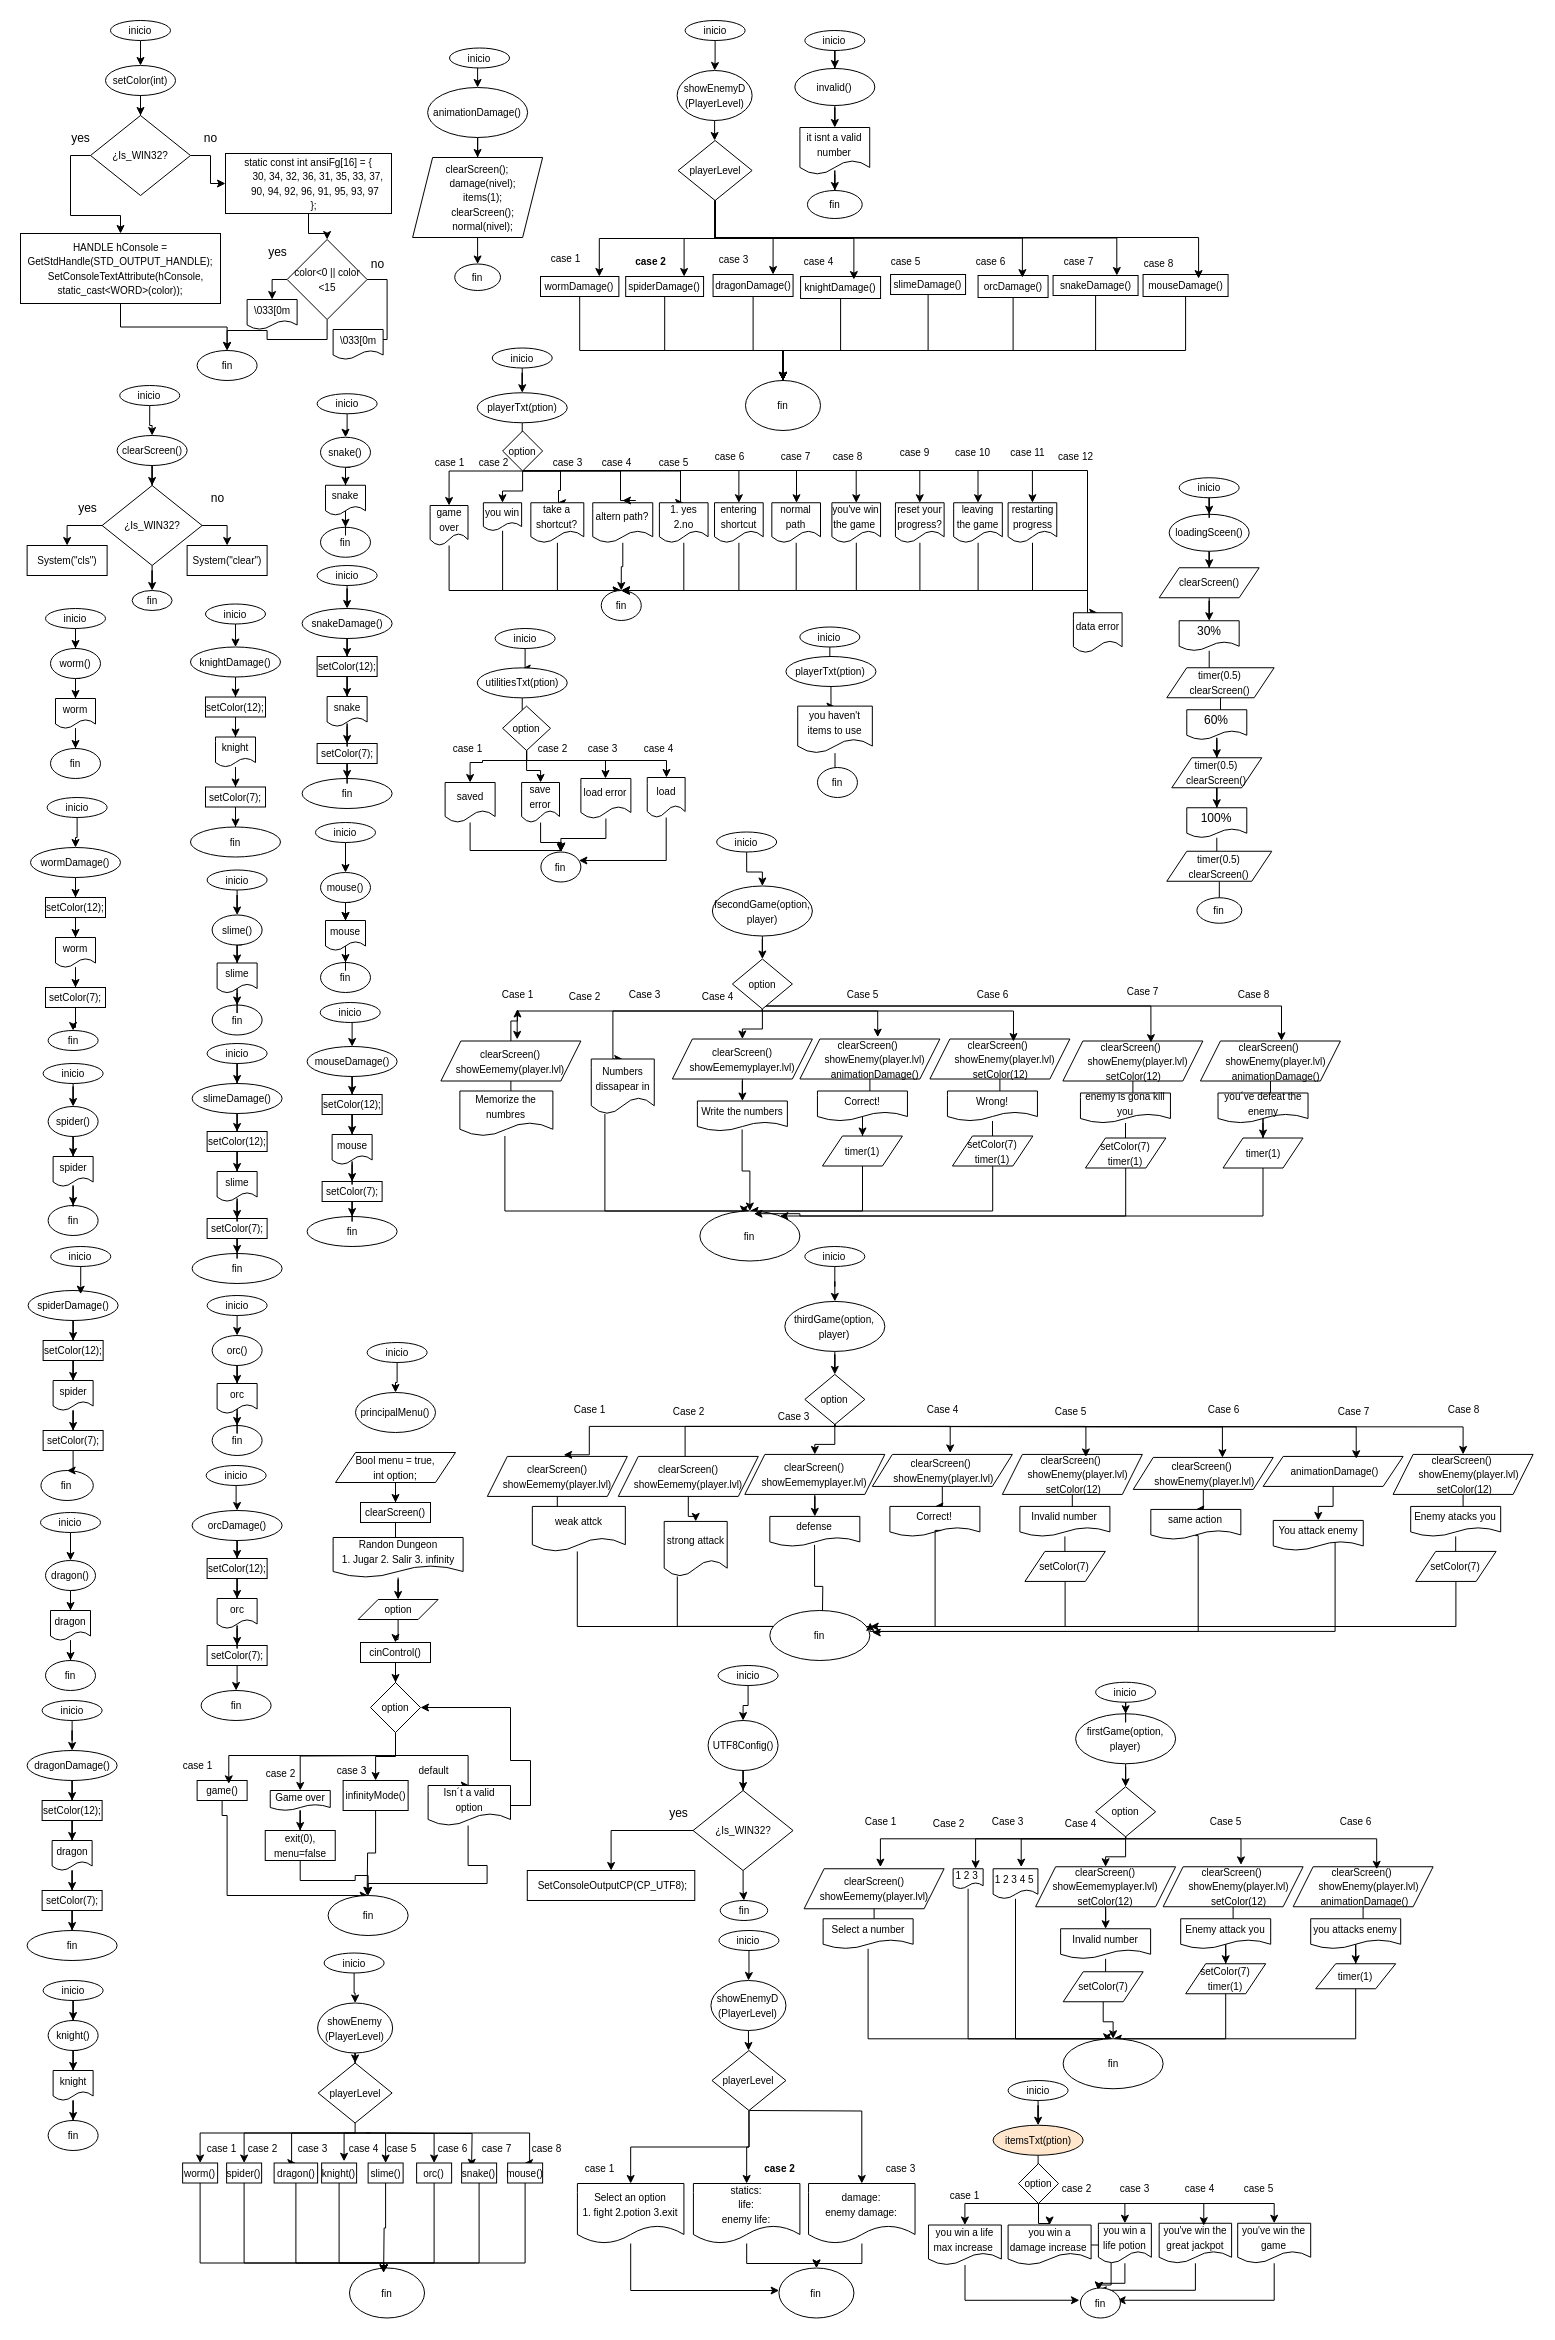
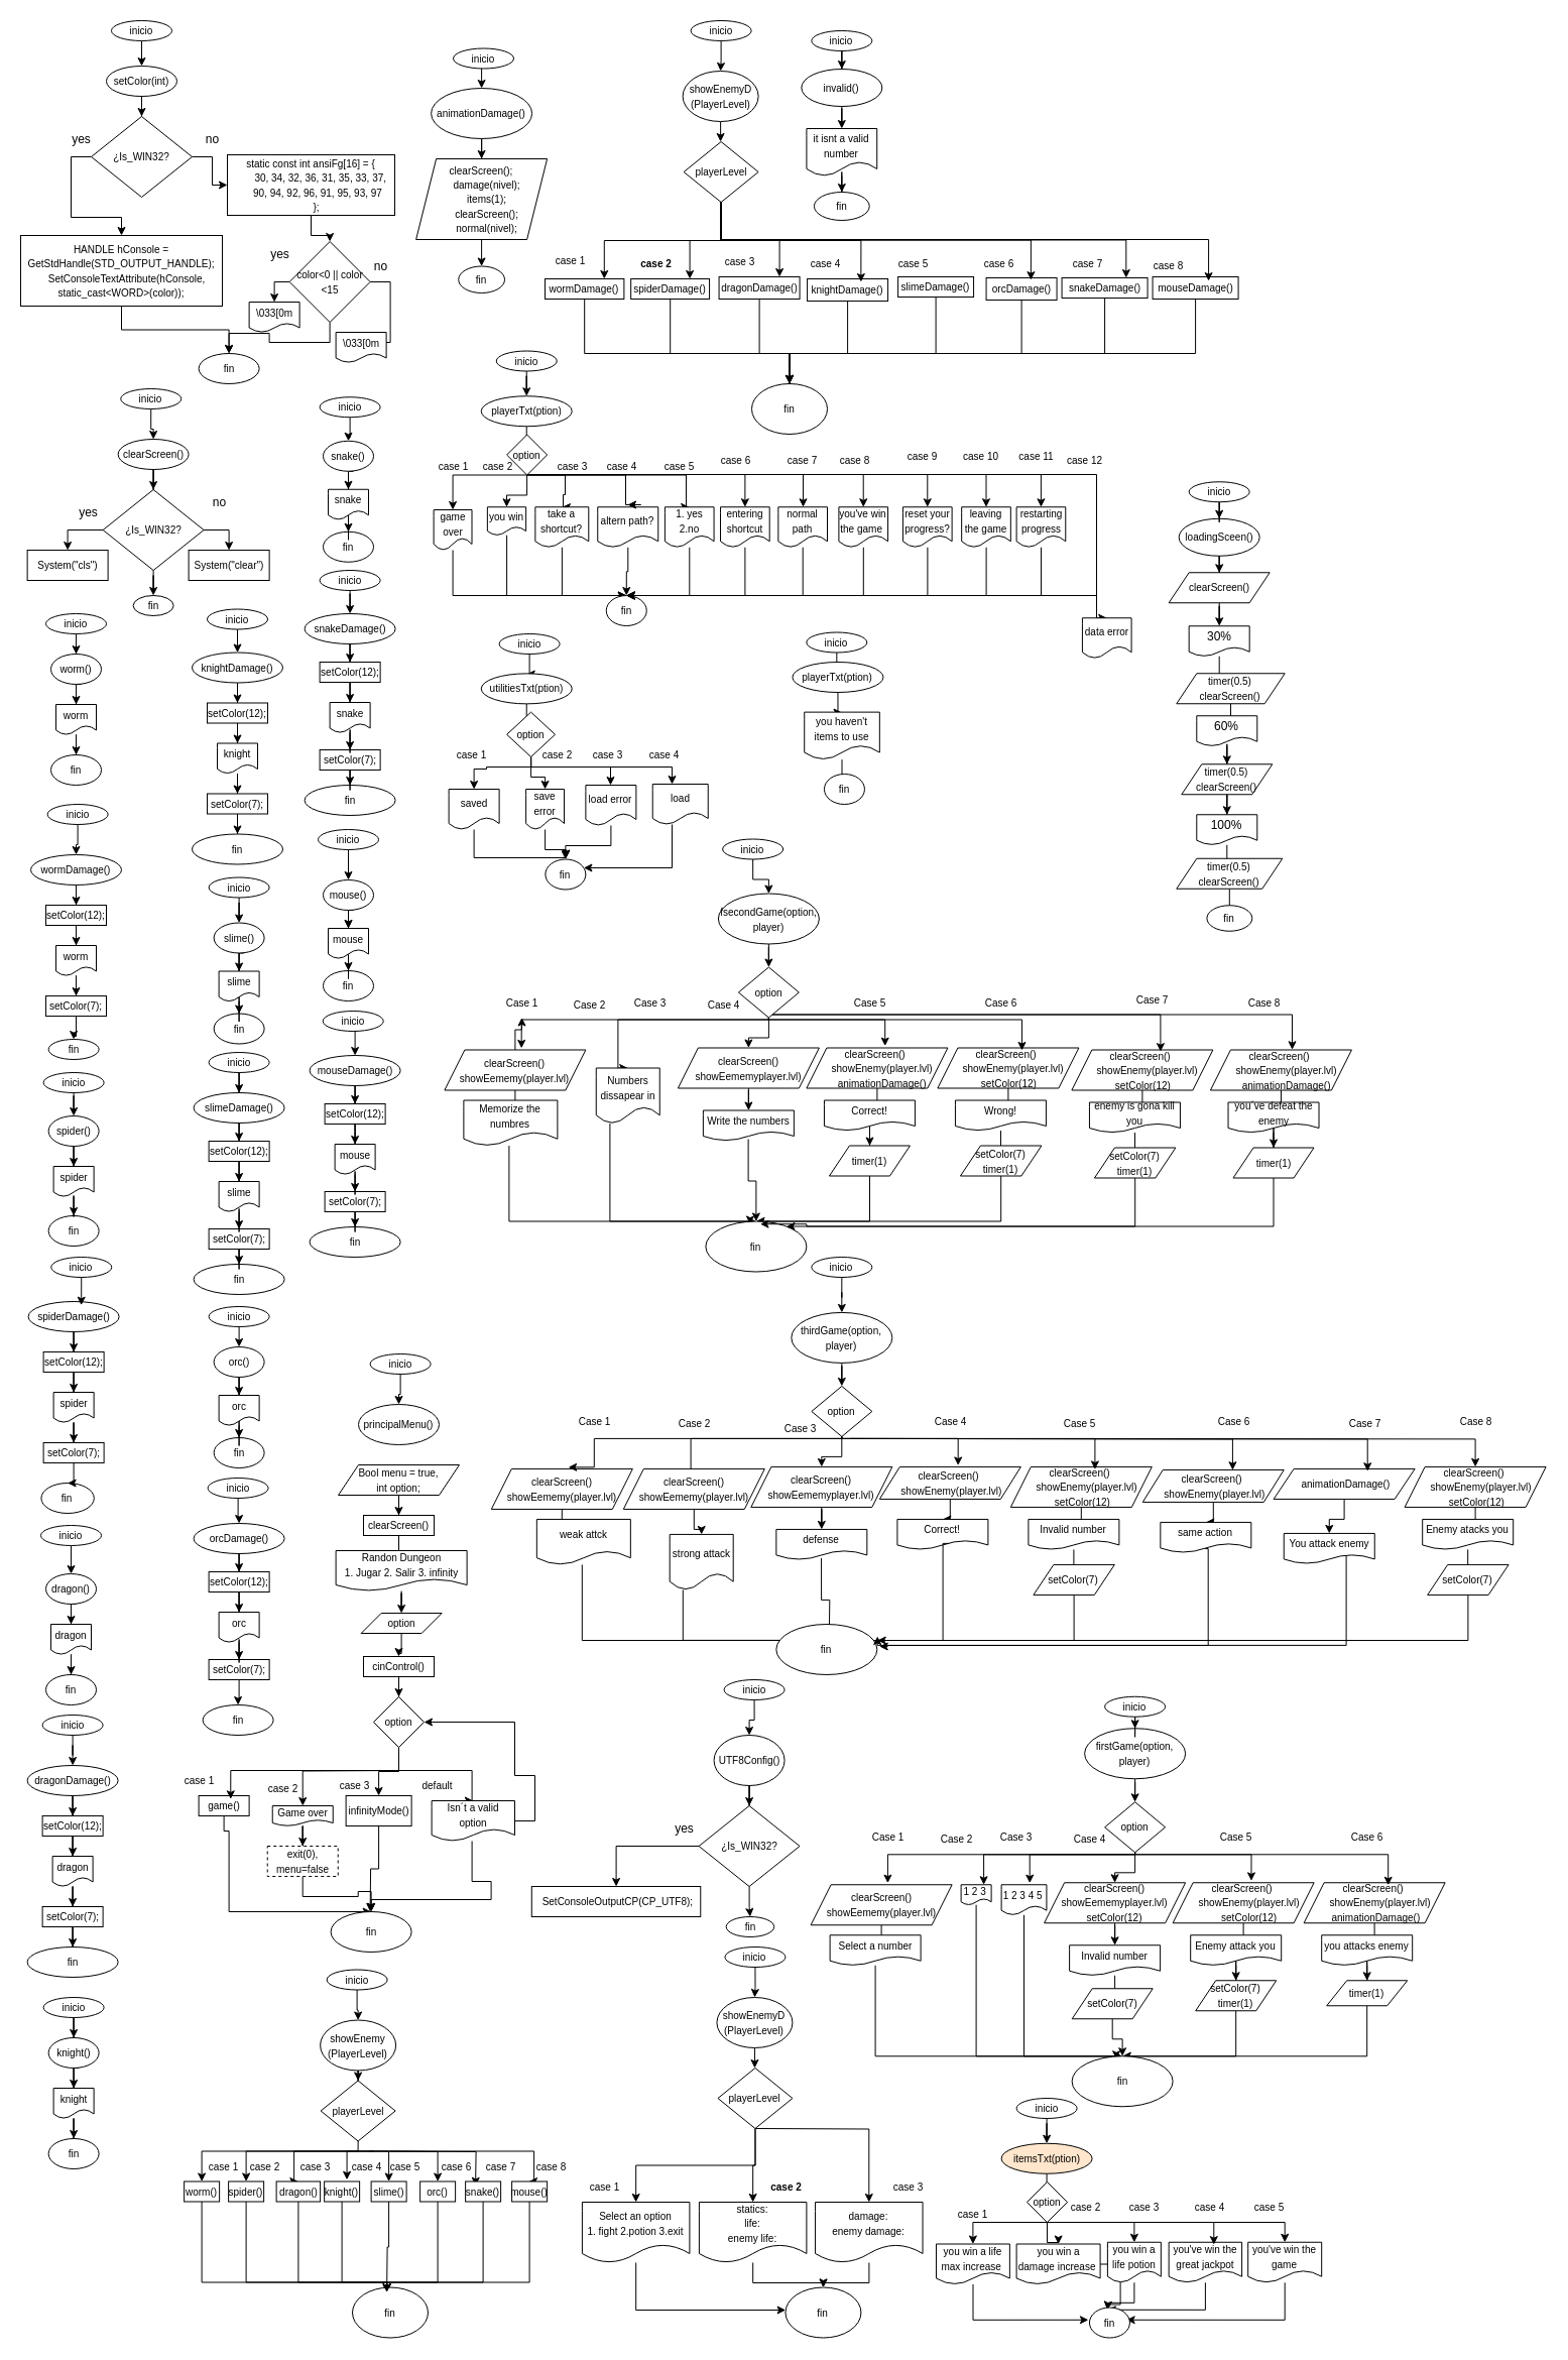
- <mxCell id="612" value="&lt;span style=&quot;font-size: 10px;&quot;&gt;load&lt;/span&gt;" style="shape=document;whiteSpace=wrap;html=1;boundedLbl=1;" vertex="1" parent="1"><mxGeometry x="646.74" y="777" width="37.88" height="40" as="geometry" /></mxCell>
+ <mxCell id="612" value="&lt;span style=&quot;font-size: 10px;&quot;&gt;load&lt;/span&gt;" style="shape=document;whiteSpace=wrap;html=1;boundedLbl=1;" vertex="1" parent="1"><mxGeometry x="646.74" y="777" width="55" height="40" as="geometry" /></mxCell>
- <mxCell id="174" value="&lt;font style=&quot;font-size: 10px;&quot;&gt;exit(0),&lt;/font&gt;&lt;div&gt;&lt;font style=&quot;font-size: 10px;&quot;&gt;menu=false&lt;/font&gt;&lt;/div&gt;" style="rounded=0;whiteSpace=wrap;html=1;" parent="1" vertex="1"><mxGeometry x="264.74" y="1830" width="70" height="30" as="geometry" /></mxCell>
+ <mxCell id="174" value="&lt;font style=&quot;font-size: 10px;&quot;&gt;exit(0),&lt;/font&gt;&lt;div&gt;&lt;font style=&quot;font-size: 10px;&quot;&gt;menu=false&lt;/font&gt;&lt;/div&gt;" style="rounded=0;whiteSpace=wrap;html=1;dashed=1;" parent="1" vertex="1"><mxGeometry x="264.74" y="1830" width="70" height="30" as="geometry" /></mxCell>
